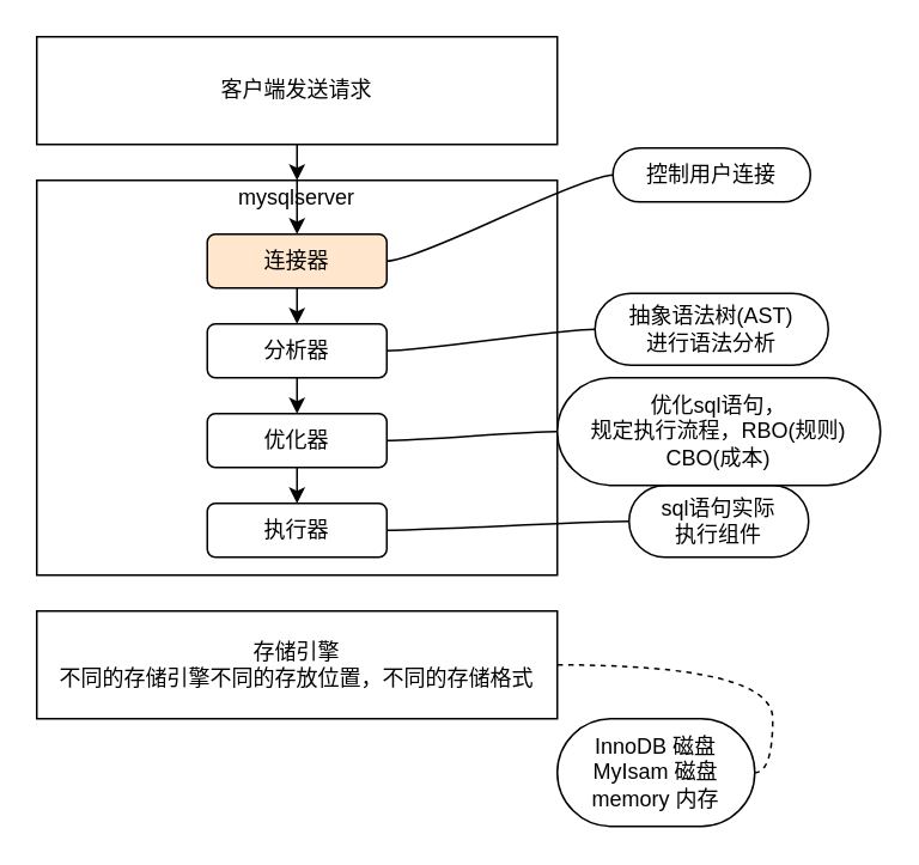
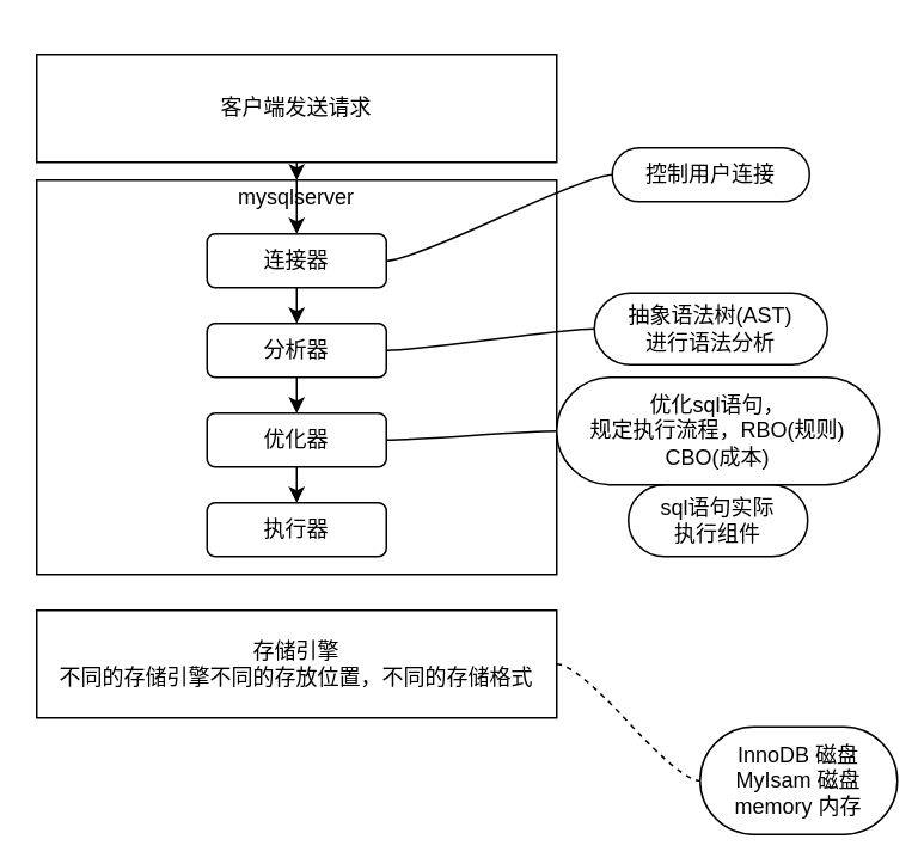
- <mxCell id="2" value="客户端发送请求" style="rounded=0;whiteSpace=wrap;html=1;" vertex="1" parent="1"><mxGeometry x="20" y="20" width="290" height="60" as="geometry" /></mxCell>
+ <mxCell id="2" value="客户端发送请求" style="rounded=0;whiteSpace=wrap;html=1;" vertex="1" parent="1"><mxGeometry x="20" y="30" width="290" height="60" as="geometry" /></mxCell>
- <mxCell id="4" value="连接器" style="rounded=1;whiteSpace=wrap;html=1;fillColor=#ffe6cc;" vertex="1" parent="1"><mxGeometry x="115" y="130" width="100" height="30" as="geometry" /></mxCell>
+ <mxCell id="4" value="连接器" style="rounded=1;whiteSpace=wrap;html=1;" vertex="1" parent="1"><mxGeometry x="115" y="130" width="100" height="30" as="geometry" /></mxCell>
- <mxCell id="13" value="" style="edgeStyle=entityRelationEdgeStyle;startArrow=none;endArrow=none;segment=10;curved=1;exitX=1;exitY=0.5;exitDx=0;exitDy=0;" edge="1" target="12" parent="1" source="7"><mxGeometry relative="1" as="geometry"><mxPoint x="330" y="290" as="sourcePoint" /></mxGeometry></mxCell>
- <mxCell id="10" value="InnoDB 磁盘&lt;br&gt;MyIsam 磁盘&lt;br&gt;memory 内存" style="whiteSpace=wrap;html=1;rounded=1;arcSize=50;align=center;verticalAlign=middle;strokeWidth=1;autosize=1;spacing=4;treeFolding=1;treeMoving=1;newEdgeStyle={&quot;edgeStyle&quot;:&quot;entityRelationEdgeStyle&quot;,&quot;startArrow&quot;:&quot;none&quot;,&quot;endArrow&quot;:&quot;none&quot;,&quot;segment&quot;:10,&quot;curved&quot;:1};" vertex="1" parent="1"><mxGeometry x="310" y="400" width="110" height="60" as="geometry" /></mxCell>
+ <mxCell id="10" value="InnoDB 磁盘&lt;br&gt;MyIsam 磁盘&lt;br&gt;memory 内存" style="whiteSpace=wrap;html=1;rounded=1;arcSize=50;align=center;verticalAlign=middle;strokeWidth=1;autosize=1;spacing=4;treeFolding=1;treeMoving=1;newEdgeStyle={&quot;edgeStyle&quot;:&quot;entityRelationEdgeStyle&quot;,&quot;startArrow&quot;:&quot;none&quot;,&quot;endArrow&quot;:&quot;none&quot;,&quot;segment&quot;:10,&quot;curved&quot;:1};" vertex="1" parent="1"><mxGeometry x="390" y="405" width="110" height="60" as="geometry" /></mxCell>
